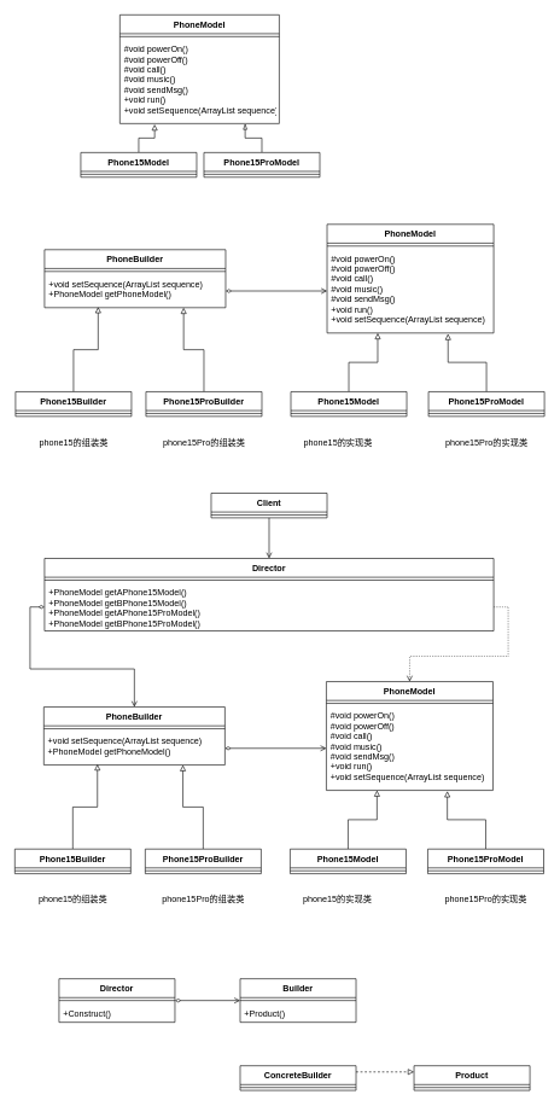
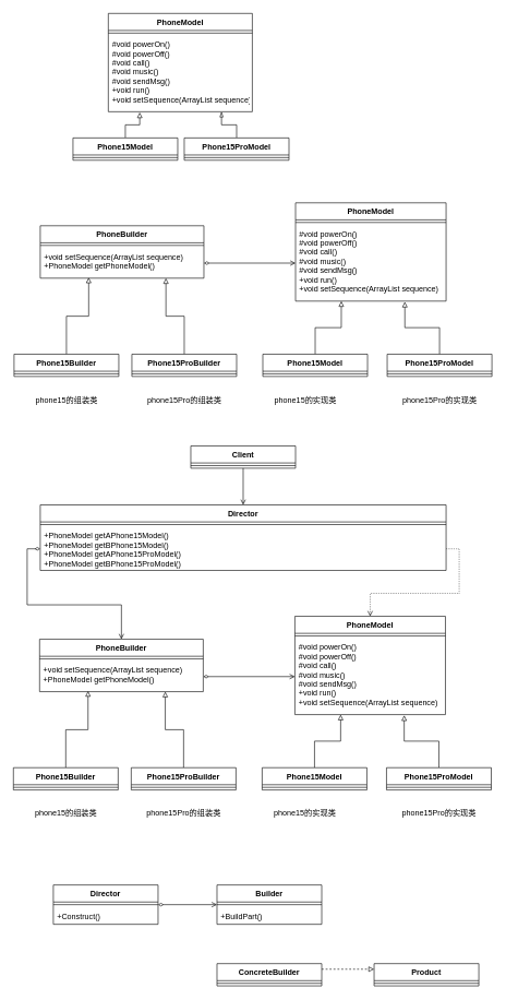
- <mxCell id="71" value="+Product()" style="text;strokeColor=none;fillColor=none;align=left;verticalAlign=top;spacingLeft=4;spacingRight=4;overflow=hidden;rotatable=0;points=[[0,0.5],[1,0.5]];portConstraint=eastwest;" vertex="1" parent="69"><mxGeometry y="34" width="160" height="26" as="geometry" /></mxCell>
+ <mxCell id="71" value="+BuildPart()" style="text;strokeColor=none;fillColor=none;align=left;verticalAlign=top;spacingLeft=4;spacingRight=4;overflow=hidden;rotatable=0;points=[[0,0.5],[1,0.5]];portConstraint=eastwest;" vertex="1" parent="69"><mxGeometry y="34" width="160" height="26" as="geometry" /></mxCell>
